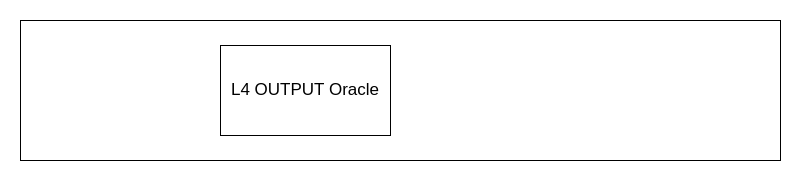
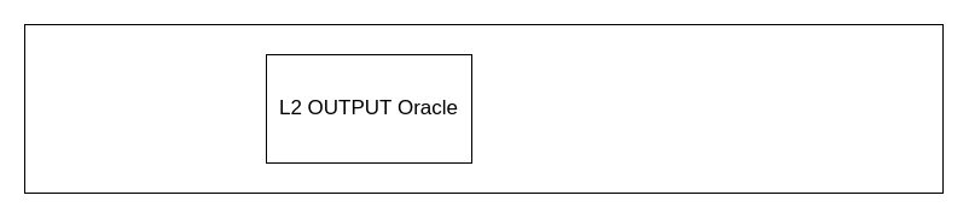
- <mxCell id="3" value="&lt;font style=&quot;font-size: 17px;&quot;&gt;L4 OUTPUT Oracle&lt;/font&gt;" style="rounded=0;whiteSpace=wrap;html=1;fillColor=none;" vertex="1" parent="1"><mxGeometry x="220" y="45" width="170" height="90" as="geometry" /></mxCell>
+ <mxCell id="3" value="&lt;font style=&quot;font-size: 17px;&quot;&gt;L2 OUTPUT Oracle&lt;/font&gt;" style="rounded=0;whiteSpace=wrap;html=1;fillColor=none;" vertex="1" parent="1"><mxGeometry x="220" y="45" width="170" height="90" as="geometry" /></mxCell>
